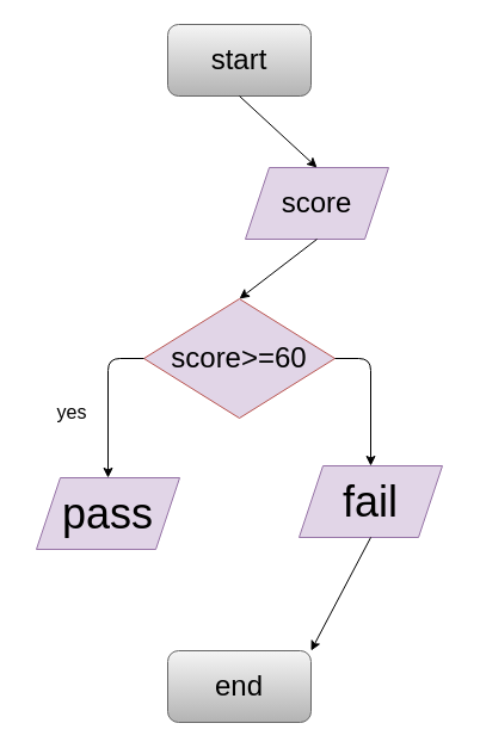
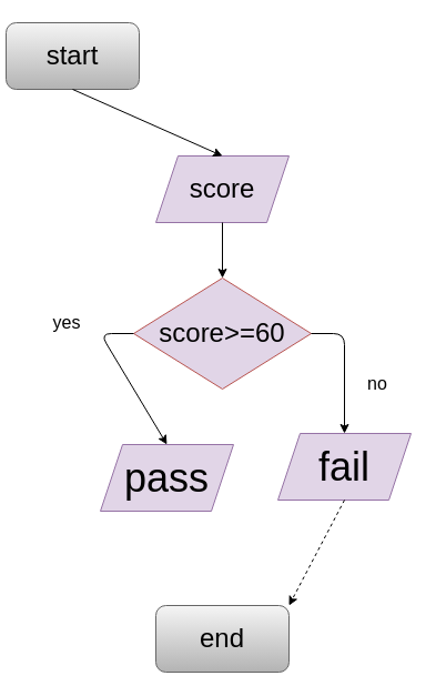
- <mxCell id="2" value="&lt;font style=&quot;font-size: 24px&quot;&gt;start&lt;/font&gt;" style="rounded=1;whiteSpace=wrap;html=1;gradientColor=#b3b3b3;fillColor=#f5f5f5;strokeColor=#666666;" vertex="1" parent="1"><mxGeometry x="140" y="20" width="120" height="60" as="geometry" /></mxCell>
+ <mxCell id="2" value="&lt;font style=&quot;font-size: 24px&quot;&gt;start&lt;/font&gt;" style="rounded=1;whiteSpace=wrap;html=1;gradientColor=#b3b3b3;fillColor=#f5f5f5;strokeColor=#666666;" vertex="1" parent="1"><mxGeometry x="5" y="20" width="120" height="60" as="geometry" /></mxCell>
- <mxCell id="3" value="&lt;font style=&quot;font-size: 24px&quot;&gt;score&lt;/font&gt;" style="shape=parallelogram;perimeter=parallelogramPerimeter;whiteSpace=wrap;html=1;fixedSize=1;fillColor=#e1d5e7;strokeColor=#9673a6;" vertex="1" parent="1"><mxGeometry x="205" y="140" width="120" height="60" as="geometry" /></mxCell>
+ <mxCell id="3" value="&lt;font style=&quot;font-size: 24px&quot;&gt;score&lt;/font&gt;" style="shape=parallelogram;perimeter=parallelogramPerimeter;whiteSpace=wrap;html=1;fixedSize=1;fillColor=#e1d5e7;strokeColor=#9673a6;" vertex="1" parent="1"><mxGeometry x="140" y="140" width="120" height="60" as="geometry" /></mxCell>
- <mxCell id="8" value="&lt;font size=&quot;3&quot;&gt;yes&lt;/font&gt;" style="text;html=1;strokeColor=none;fillColor=none;align=center;verticalAlign=middle;whiteSpace=wrap;rounded=0;" vertex="1" parent="1"><mxGeometry x="20" y="320" width="80" height="50" as="geometry" /></mxCell>
+ <mxCell id="8" value="&lt;font size=&quot;3&quot;&gt;yes&lt;/font&gt;" style="text;html=1;strokeColor=none;fillColor=none;align=center;verticalAlign=middle;whiteSpace=wrap;rounded=0;" vertex="1" parent="1"><mxGeometry x="20" y="265" width="80" height="50" as="geometry" /></mxCell>
+ <mxCell id="9" value="&lt;font size=&quot;3&quot;&gt;no&lt;/font&gt;" style="text;html=1;strokeColor=none;fillColor=none;align=center;verticalAlign=middle;whiteSpace=wrap;rounded=0;" vertex="1" parent="1"><mxGeometry x="300" y="320" width="80" height="50" as="geometry" /></mxCell>
- <mxCell id="10" value="&lt;font style=&quot;font-size: 36px&quot;&gt;pass&lt;/font&gt;" style="shape=parallelogram;perimeter=parallelogramPerimeter;whiteSpace=wrap;html=1;fixedSize=1;fillColor=#e1d5e7;strokeColor=#9673a6;" vertex="1" parent="1"><mxGeometry x="30" y="400" width="120" height="60" as="geometry" /></mxCell>
+ <mxCell id="10" value="&lt;font style=&quot;font-size: 36px&quot;&gt;pass&lt;/font&gt;" style="shape=parallelogram;perimeter=parallelogramPerimeter;whiteSpace=wrap;html=1;fixedSize=1;fillColor=#e1d5e7;strokeColor=#9673a6;" vertex="1" parent="1"><mxGeometry x="90" y="400" width="120" height="60" as="geometry" /></mxCell>
- <mxCell id="13" value="" style="endArrow=classic;html=1;entryX=1;entryY=0;entryDx=0;entryDy=0;exitX=0.5;exitY=1;exitDx=0;exitDy=0;" edge="1" parent="1" source="11" target="12"><mxGeometry width="50" height="50" relative="1" as="geometry"><mxPoint x="100" y="470" as="sourcePoint" /><mxPoint x="150" y="555" as="targetPoint" /></mxGeometry></mxCell>
+ <mxCell id="13" value="" style="endArrow=classic;html=1;entryX=1;entryY=0;entryDx=0;entryDy=0;exitX=0.5;exitY=1;exitDx=0;exitDy=0;dashed=1;" edge="1" parent="1" source="11" target="12"><mxGeometry width="50" height="50" relative="1" as="geometry"><mxPoint x="100" y="470" as="sourcePoint" /><mxPoint x="150" y="555" as="targetPoint" /></mxGeometry></mxCell>
